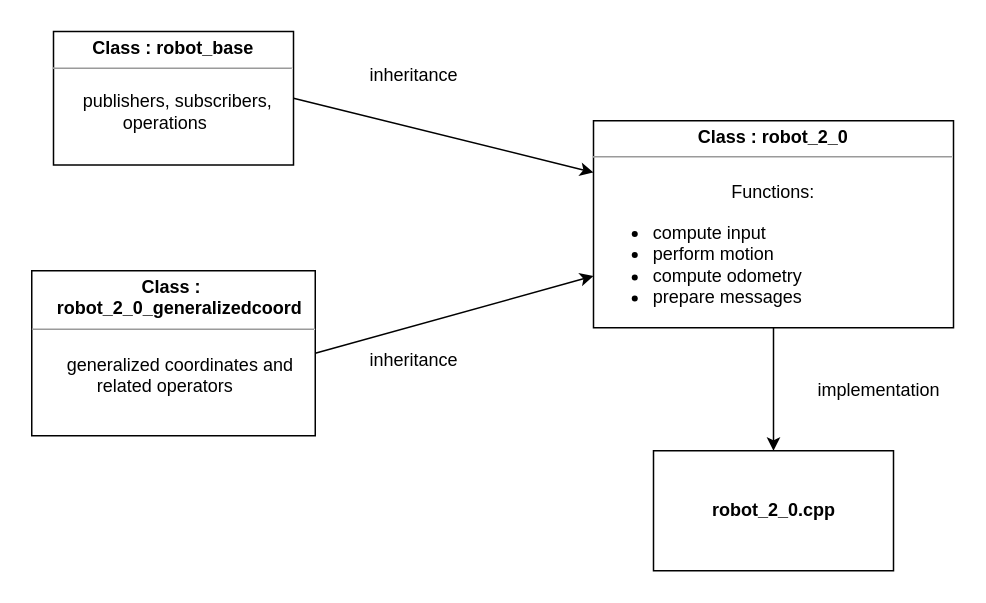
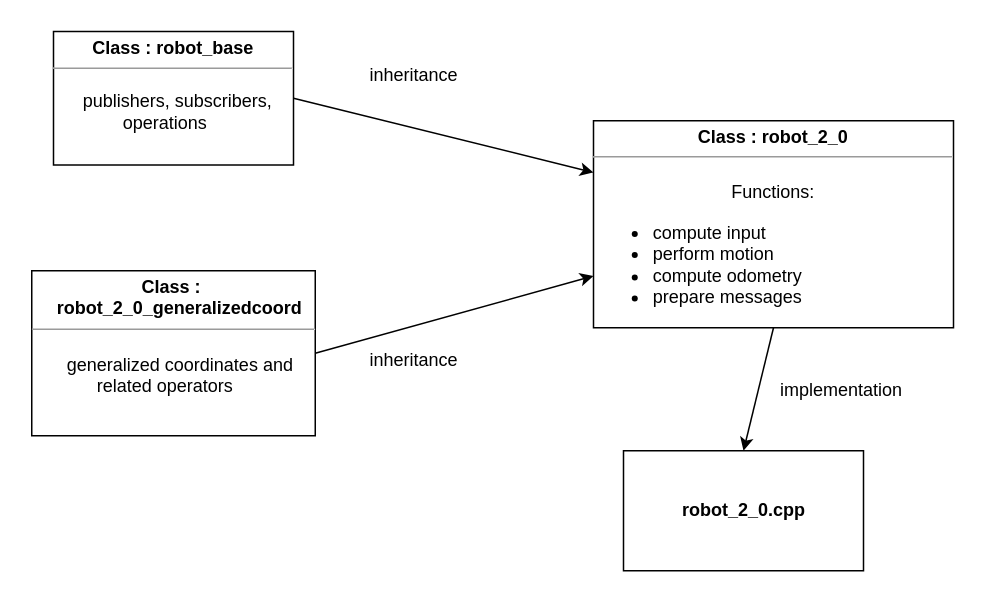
- <mxCell id="11" value="implementation" style="text;html=1;align=center;verticalAlign=middle;resizable=0;points=[];autosize=1;" vertex="1" parent="1"><mxGeometry x="535" y="250" width="100" height="20" as="geometry" /></mxCell>
+ <mxCell id="11" value="implementation" style="text;html=1;align=center;verticalAlign=middle;resizable=0;points=[];autosize=1;" vertex="1" parent="1"><mxGeometry x="510" y="250" width="100" height="20" as="geometry" /></mxCell>
- <mxCell id="10" value="&lt;b&gt;robot_2_0.cpp&lt;/b&gt;" style="html=1;" vertex="1" parent="1"><mxGeometry x="435" y="300" width="160" height="80" as="geometry" /></mxCell>
+ <mxCell id="10" value="&lt;b&gt;robot_2_0.cpp&lt;/b&gt;" style="html=1;" vertex="1" parent="1"><mxGeometry x="415" y="300" width="160" height="80" as="geometry" /></mxCell>
